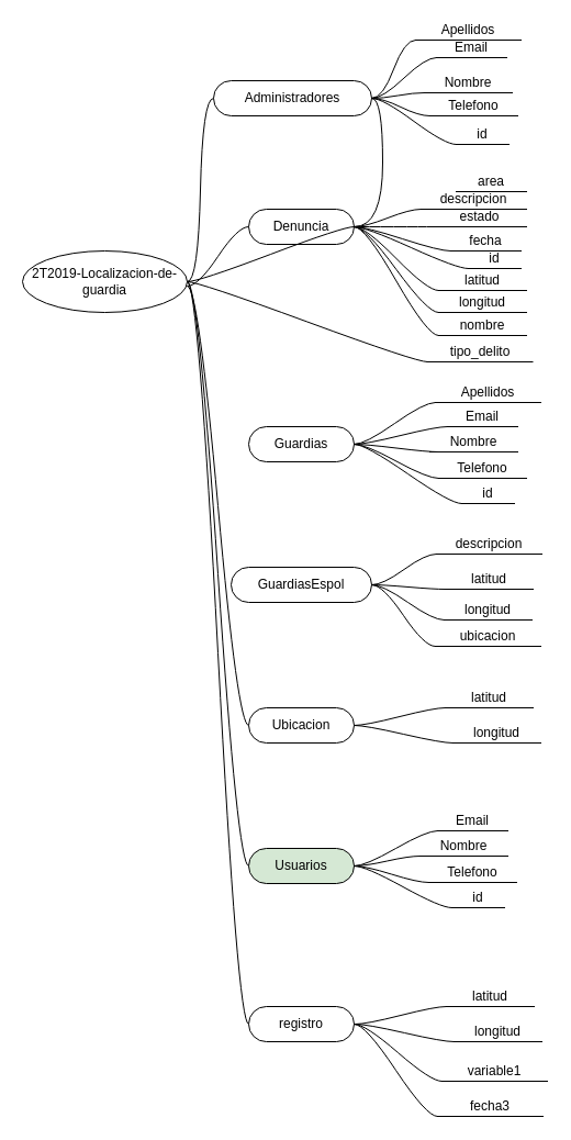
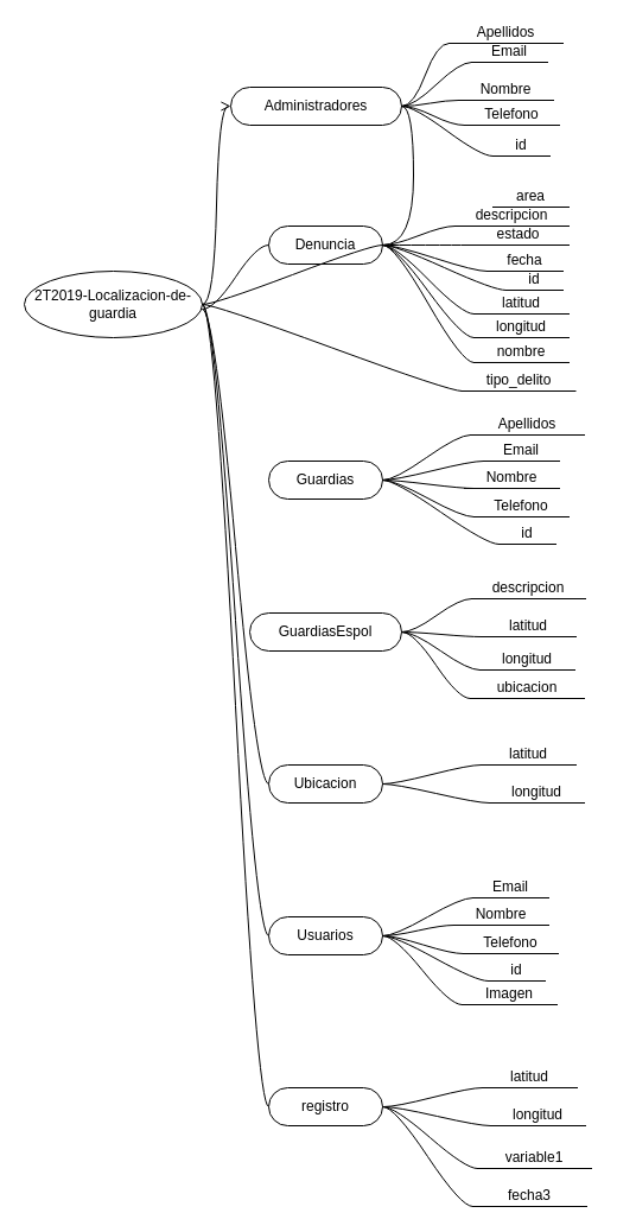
- <mxCell id="11" value="" style="edgeStyle=entityRelationEdgeStyle;startArrow=none;endArrow=none;segment=10;curved=1;exitX=1;exitY=0.5;exitDx=0;exitDy=0;" parent="1" source="2" target="10" edge="1"><mxGeometry relative="1" as="geometry"><mxPoint x="190" y="164" as="sourcePoint" /></mxGeometry></mxCell>
+ <mxCell id="11" value="" style="edgeStyle=entityRelationEdgeStyle;startArrow=none;endArrow=open;segment=10;curved=1;exitX=1;exitY=0.5;exitDx=0;exitDy=0;" parent="1" source="2" target="10" edge="1"><mxGeometry relative="1" as="geometry"><mxPoint x="190" y="164" as="sourcePoint" /></mxGeometry></mxCell>
- <mxCell id="64" value="Usuarios" style="whiteSpace=wrap;html=1;rounded=1;arcSize=50;align=center;verticalAlign=middle;container=1;recursiveResize=0;strokeWidth=1;autosize=1;spacing=4;treeFolding=1;treeMoving=1;fillColor=#d5e8d4;" parent="1" vertex="1"><mxGeometry x="226" y="772" width="96" height="32" as="geometry" /></mxCell>
+ <mxCell id="64" value="Usuarios" style="whiteSpace=wrap;html=1;rounded=1;arcSize=50;align=center;verticalAlign=middle;container=1;recursiveResize=0;strokeWidth=1;autosize=1;spacing=4;treeFolding=1;treeMoving=1;" parent="1" vertex="1"><mxGeometry x="226" y="772" width="96" height="32" as="geometry" /></mxCell>
+ <mxCell id="71" value="" style="edgeStyle=entityRelationEdgeStyle;startArrow=none;endArrow=none;segment=10;curved=1;exitX=1;exitY=0.5;exitDx=0;exitDy=0;" parent="1" source="64" target="70" edge="1"><mxGeometry relative="1" as="geometry"><mxPoint x="349" y="866" as="sourcePoint" /></mxGeometry></mxCell>
+ <mxCell id="70" value="Imagen" style="whiteSpace=wrap;html=1;shape=partialRectangle;top=0;left=0;bottom=1;right=0;points=[[0,1],[1,1]];strokeColor=#000000;fillColor=none;align=center;verticalAlign=bottom;routingCenterY=0.5;snapToPoint=1;container=1;recursiveResize=0;autosize=1;treeFolding=1;treeMoving=1;" parent="1" vertex="1"><mxGeometry x="389" y="830" width="80" height="16" as="geometry" /></mxCell>
